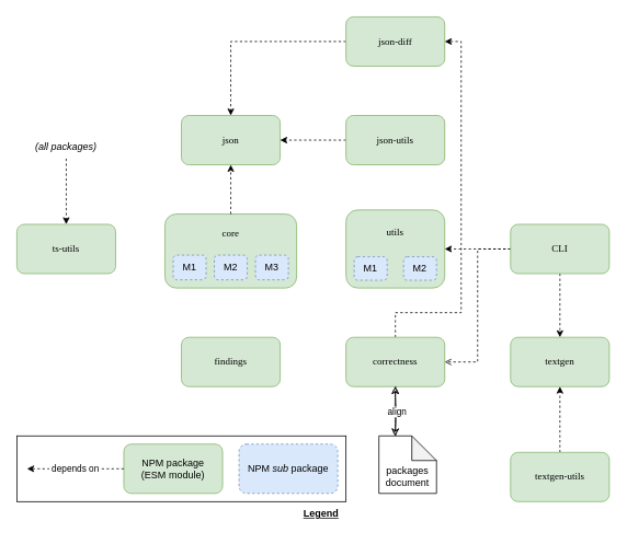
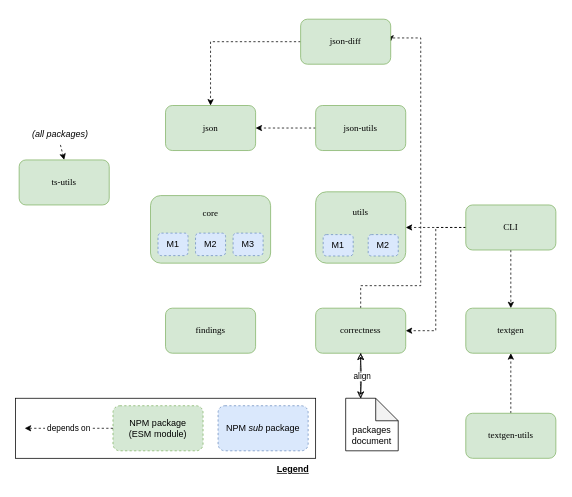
- <mxCell id="35" value="&lt;font face=&quot;Fira Code&quot;&gt;json-diff&lt;/font&gt;" style="rounded=1;whiteSpace=wrap;html=1;fillColor=#d5e8d4;strokeColor=#82b366;" parent="1" vertex="1"><mxGeometry x="420" y="20" width="120" height="60" as="geometry" /></mxCell>
+ <mxCell id="35" value="&lt;font face=&quot;Fira Code&quot;&gt;json-diff&lt;/font&gt;" style="rounded=1;whiteSpace=wrap;html=1;fillColor=#d5e8d4;strokeColor=#82b366;" parent="1" vertex="1"><mxGeometry x="400" y="25" width="120" height="60" as="geometry" /></mxCell>
- <mxCell id="23" style="edgeStyle=orthogonalEdgeStyle;rounded=0;orthogonalLoop=1;jettySize=auto;html=1;exitX=0.5;exitY=0;exitDx=0;exitDy=0;entryX=0.5;entryY=1;entryDx=0;entryDy=0;dashed=1;" parent="1" source="19" target="5" edge="1"><mxGeometry relative="1" as="geometry" /></mxCell>
- <mxCell id="24" value="&lt;font face=&quot;Fira Code&quot;&gt;ts-utils&lt;/font&gt;" style="rounded=1;whiteSpace=wrap;html=1;fillColor=#d5e8d4;strokeColor=#82b366;" parent="1" vertex="1"><mxGeometry x="20" y="272.5" width="120" height="60" as="geometry" /></mxCell>
+ <mxCell id="24" value="&lt;font face=&quot;Fira Code&quot;&gt;ts-utils&lt;/font&gt;" style="rounded=1;whiteSpace=wrap;html=1;fillColor=#d5e8d4;strokeColor=#82b366;" parent="1" vertex="1"><mxGeometry x="25" y="212.5" width="120" height="60" as="geometry" /></mxCell>
- <mxCell id="10" style="edgeStyle=orthogonalEdgeStyle;rounded=0;orthogonalLoop=1;jettySize=auto;html=1;exitX=0;exitY=0.5;exitDx=0;exitDy=0;entryX=1;entryY=0.5;entryDx=0;entryDy=0;dashed=1;endArrow=open;" parent="1" source="11" target="14" edge="1"><mxGeometry relative="1" as="geometry" /></mxCell>
+ <mxCell id="10" style="edgeStyle=orthogonalEdgeStyle;rounded=0;orthogonalLoop=1;jettySize=auto;html=1;exitX=0;exitY=0.5;exitDx=0;exitDy=0;entryX=1;entryY=0.5;entryDx=0;entryDy=0;dashed=1;" parent="1" source="11" target="14" edge="1"><mxGeometry relative="1" as="geometry" /></mxCell>
- <mxCell id="3" value="NPM package&lt;br&gt;(ESM module)" style="rounded=1;whiteSpace=wrap;html=1;fillColor=#d5e8d4;strokeColor=#82b366;" parent="1" vertex="1"><mxGeometry x="150" y="540" width="120" height="60" as="geometry" /></mxCell>
+ <mxCell id="3" value="NPM package&lt;br&gt;(ESM module)" style="rounded=1;whiteSpace=wrap;html=1;fillColor=#d5e8d4;strokeColor=#82b366;dashed=1;" parent="1" vertex="1"><mxGeometry x="150" y="540" width="120" height="60" as="geometry" /></mxCell>
